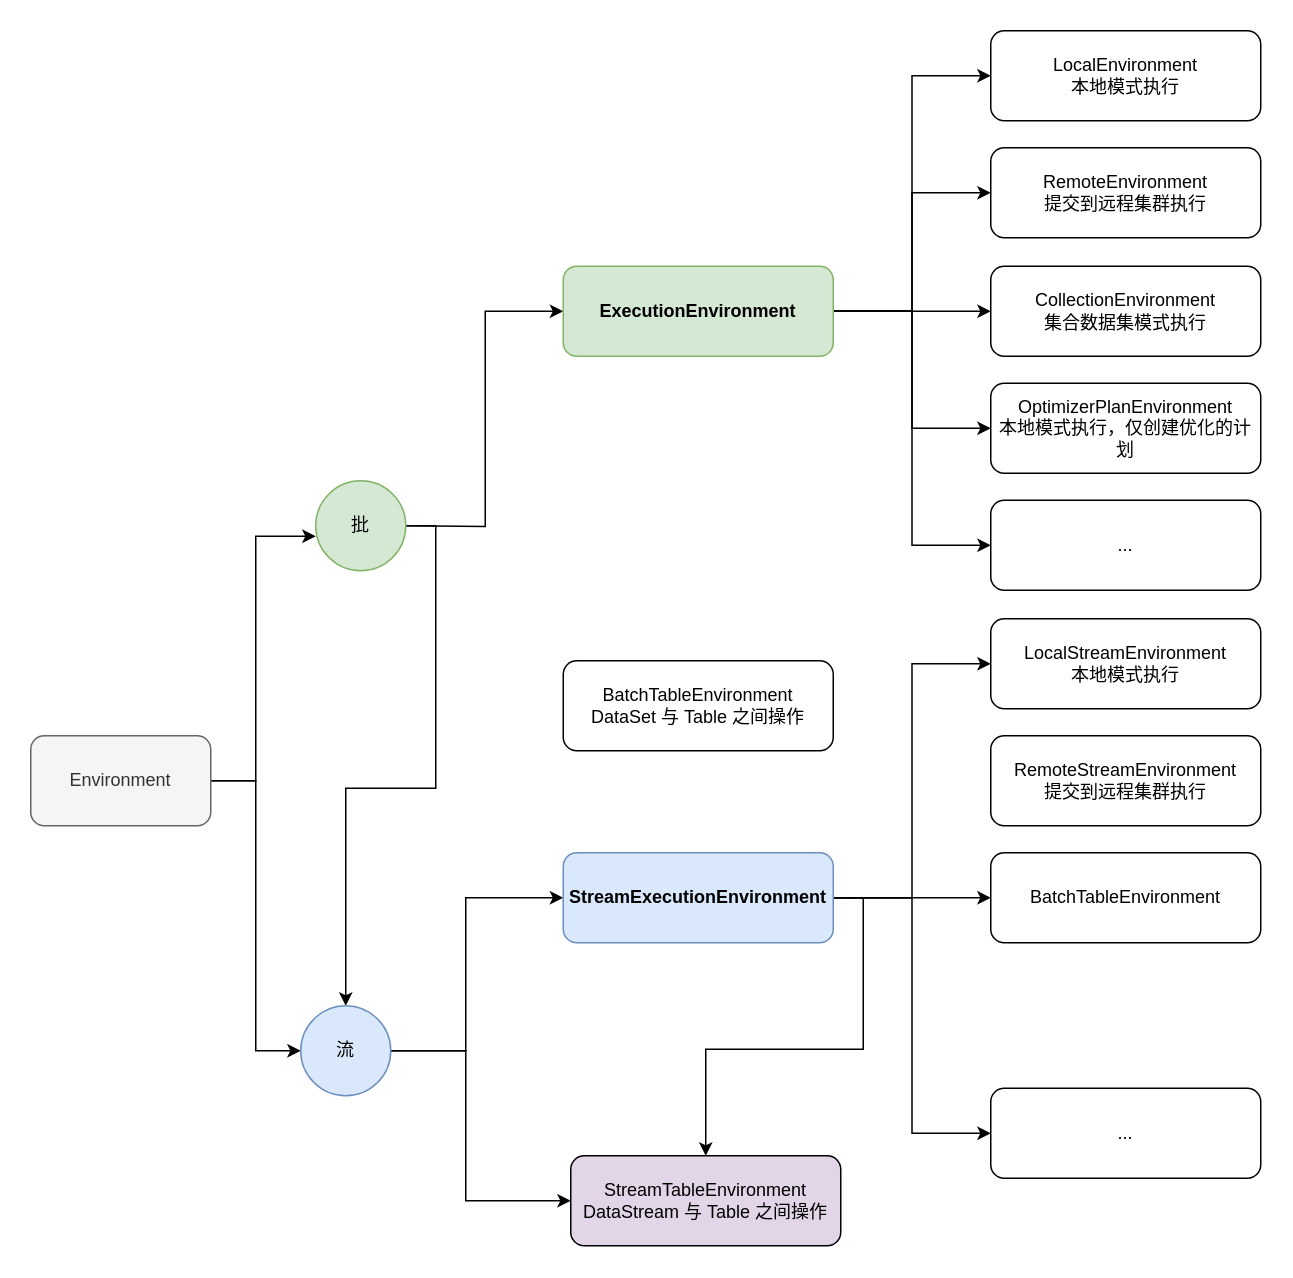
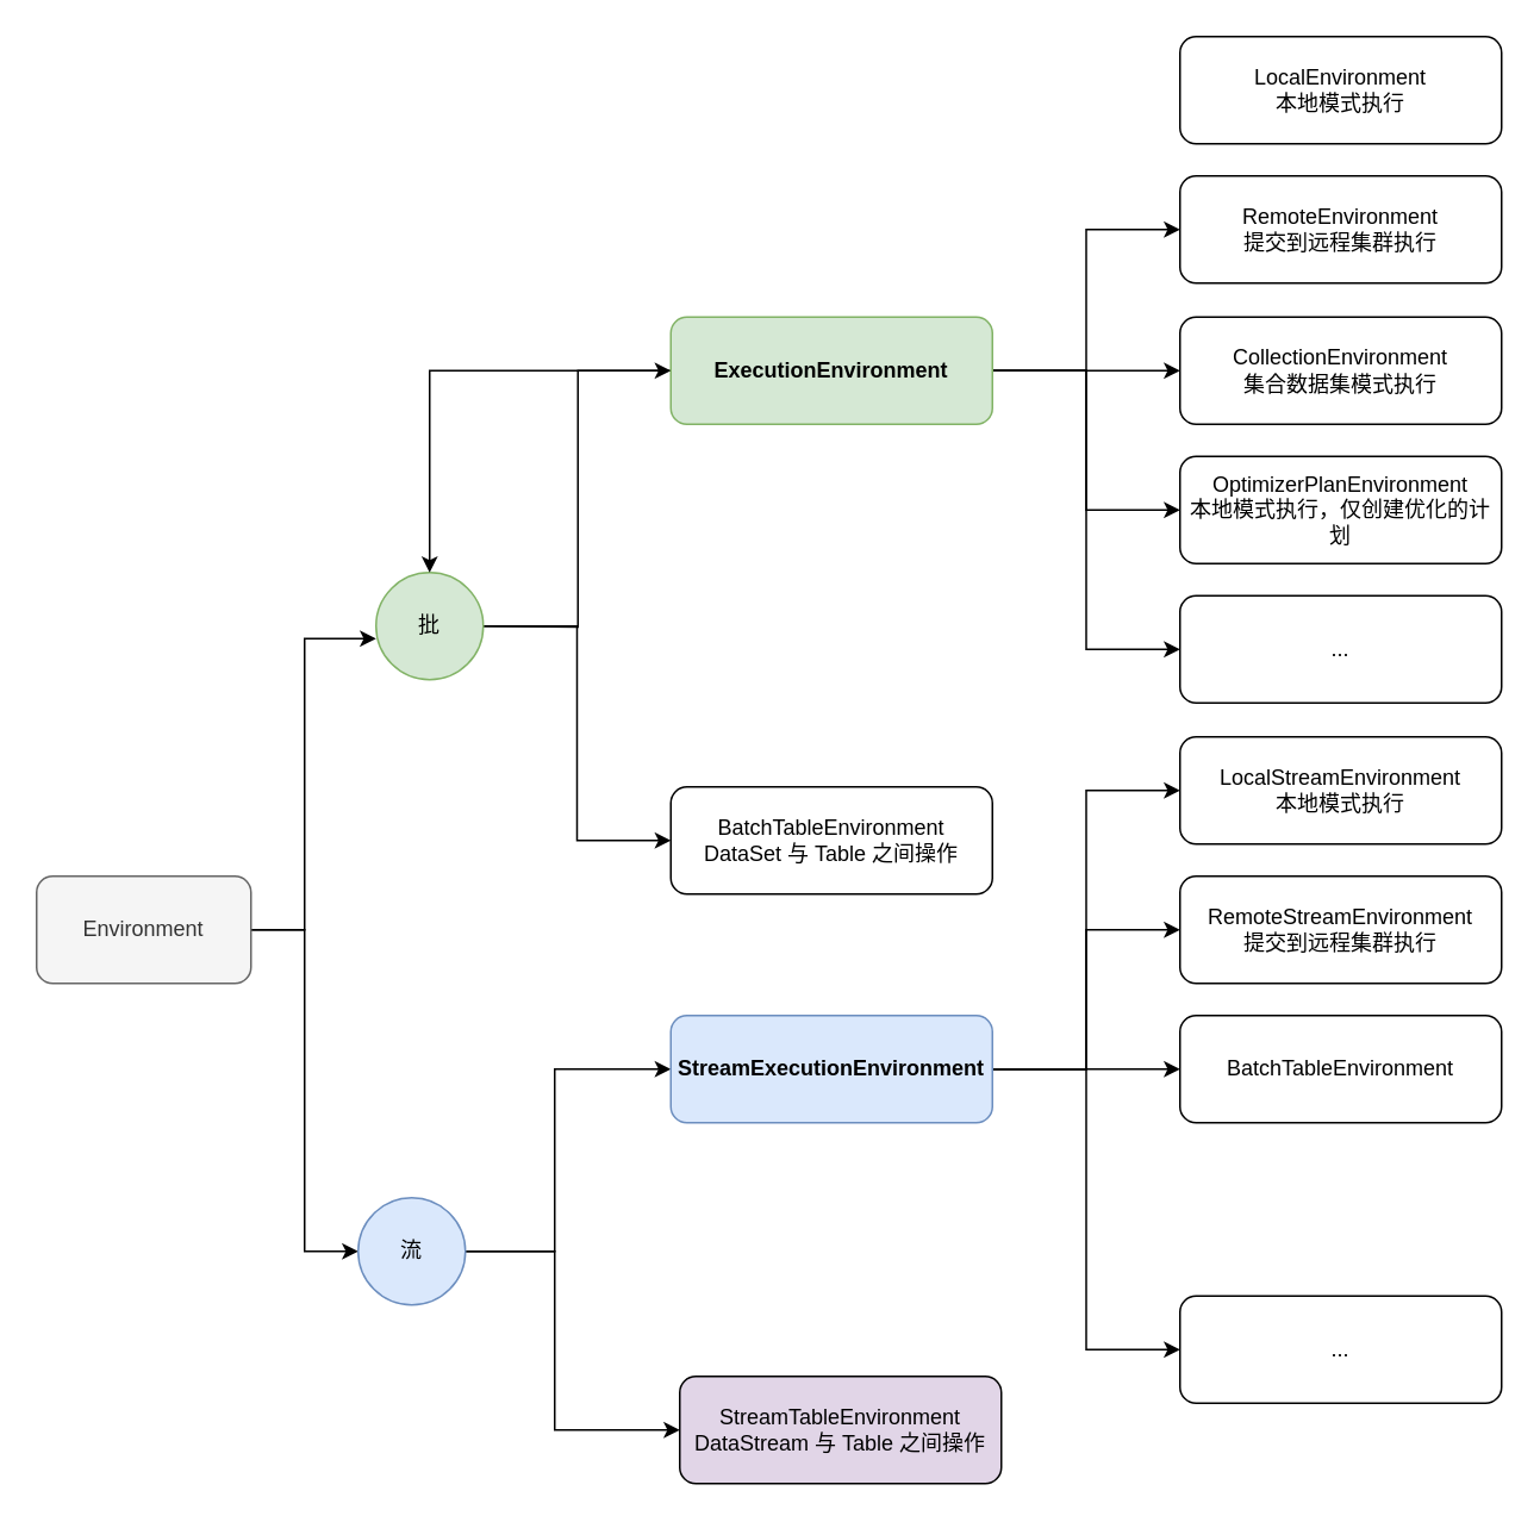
- <mxCell id="11" value="" style="edgeStyle=orthogonalEdgeStyle;rounded=0;orthogonalLoop=1;jettySize=auto;html=1;entryX=0;entryY=0.5;entryDx=0;entryDy=0;" edge="1" parent="1" source="16" target="24"><mxGeometry relative="1" as="geometry" /></mxCell>
+ <mxCell id="11" value="" style="edgeStyle=orthogonalEdgeStyle;rounded=0;orthogonalLoop=1;jettySize=auto;html=1;" edge="1" parent="1" source="16" target="7"><mxGeometry relative="1" as="geometry" /></mxCell>
- <mxCell id="6" style="edgeStyle=orthogonalEdgeStyle;rounded=0;orthogonalLoop=1;jettySize=auto;html=1;exitX=1;exitY=0.5;exitDx=0;exitDy=0;" edge="1" parent="1" source="7" target="10"><mxGeometry relative="1" as="geometry" /></mxCell>
+ <mxCell id="6" style="edgeStyle=orthogonalEdgeStyle;rounded=0;orthogonalLoop=1;jettySize=auto;html=1;exitX=1;exitY=0.5;exitDx=0;exitDy=0;entryX=0;entryY=0.5;entryDx=0;entryDy=0;" edge="1" parent="1" source="7" target="23"><mxGeometry relative="1" as="geometry" /></mxCell>
- <mxCell id="19" style="edgeStyle=orthogonalEdgeStyle;rounded=0;orthogonalLoop=1;jettySize=auto;html=1;exitX=1;exitY=0.5;exitDx=0;exitDy=0;" edge="1" parent="1" source="21" target="22"><mxGeometry relative="1" as="geometry" /></mxCell>
+ <mxCell id="19" style="edgeStyle=orthogonalEdgeStyle;rounded=0;orthogonalLoop=1;jettySize=auto;html=1;exitX=1;exitY=0.5;exitDx=0;exitDy=0;entryX=0;entryY=0.5;entryDx=0;entryDy=0;" edge="1" parent="1" source="21" target="31"><mxGeometry relative="1" as="geometry" /></mxCell>
